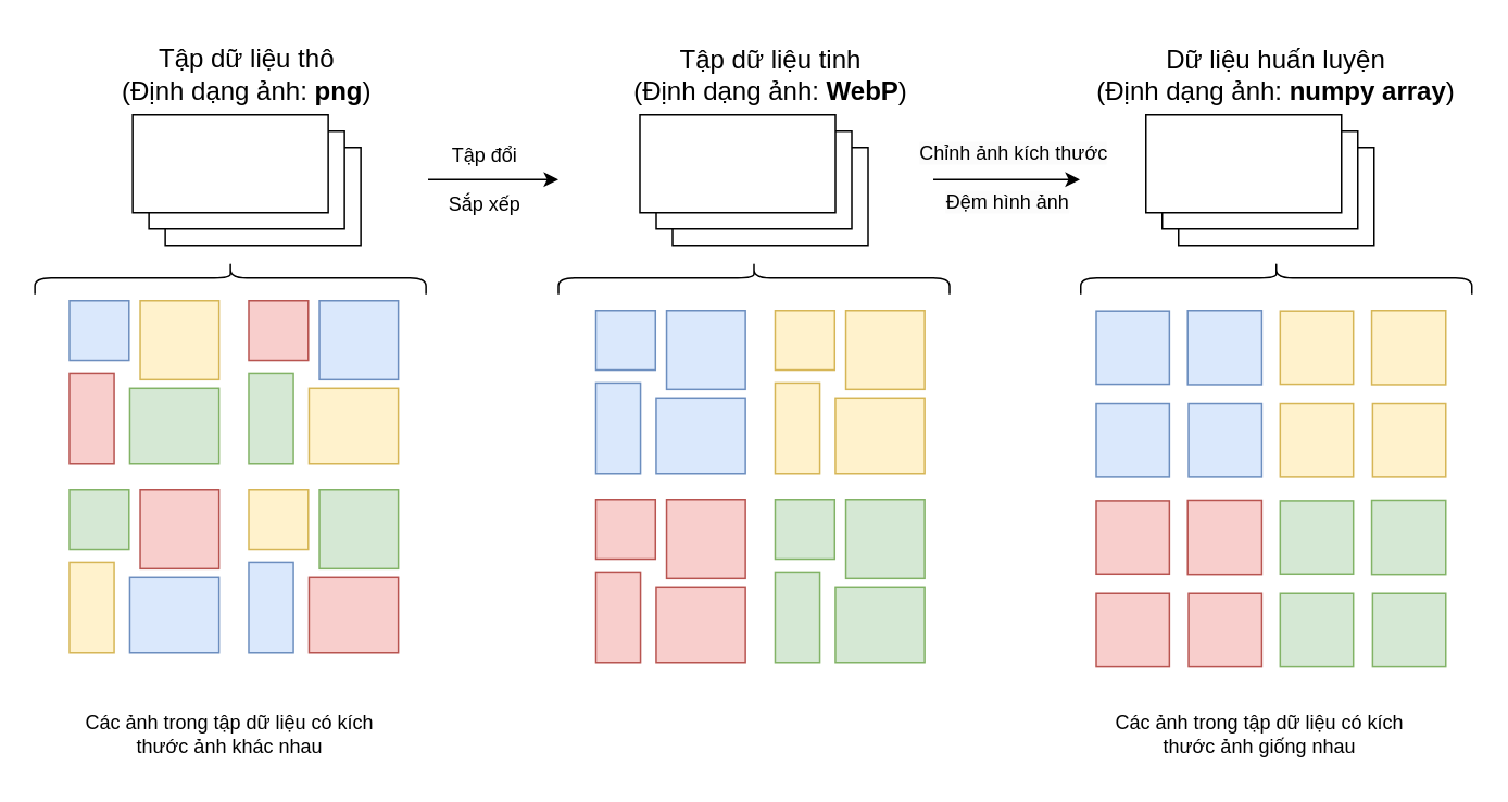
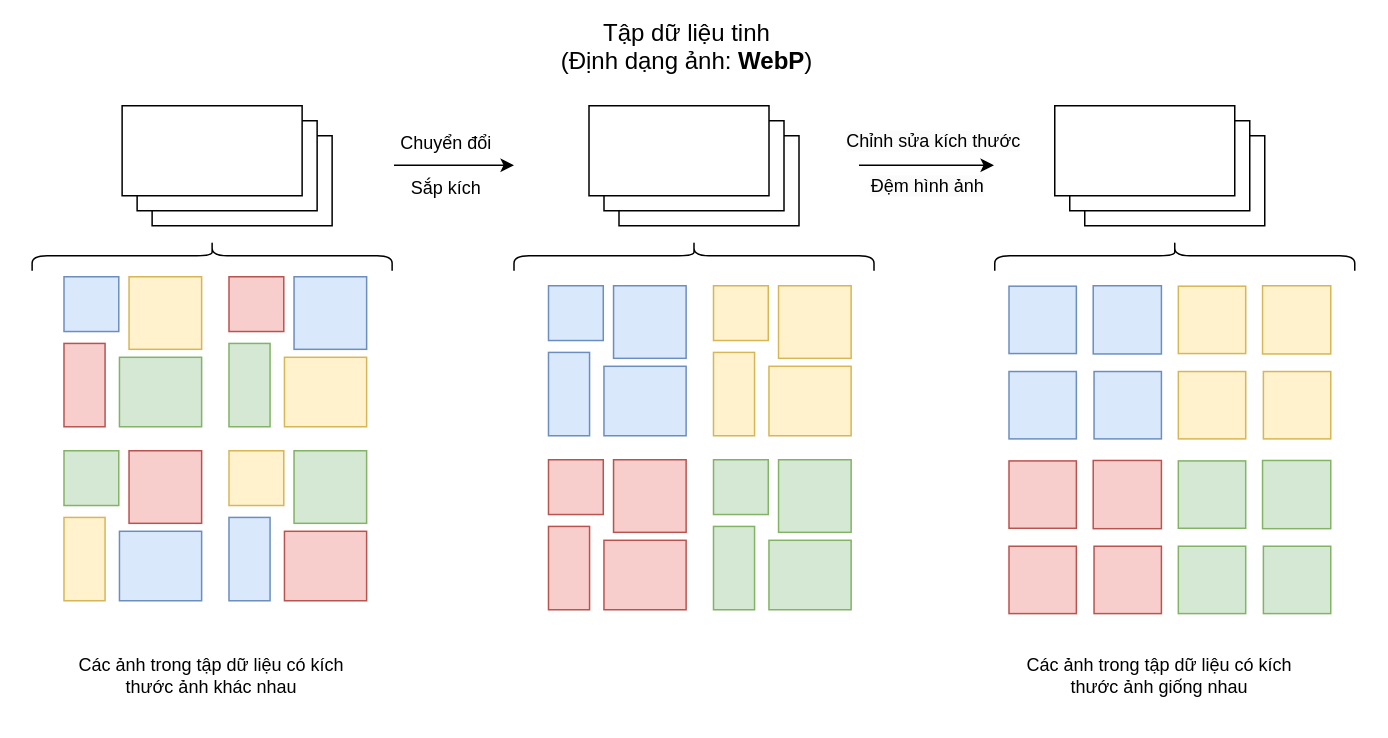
- <mxCell id="9" value="&lt;font style=&quot;font-size: 16px;&quot;&gt;Tập dữ liệu thô&lt;br&gt;(Định dạng ảnh: &lt;b&gt;png&lt;/b&gt;)&lt;/font&gt;" style="text;html=1;align=center;verticalAlign=middle;whiteSpace=wrap;rounded=0;" parent="1" vertex="1"><mxGeometry x="72" y="30" width="157.5" height="30" as="geometry" /></mxCell>
- <mxCell id="10" value="&lt;font style=&quot;font-size: 16px;&quot;&gt;&lt;span style=&quot;&quot;&gt;Tập dữ liệu tinh&lt;/span&gt;&lt;br style=&quot;&quot;&gt;&lt;span style=&quot;&quot;&gt;(Định dạng ảnh:&amp;nbsp;&lt;b&gt;WebP&lt;/b&gt;&lt;/span&gt;&lt;span style=&quot;&quot;&gt;)&lt;/span&gt;&lt;/font&gt;" style="text;whiteSpace=wrap;html=1;align=center;" parent="1" vertex="1"><mxGeometry x="384.5" y="20" width="175" height="50" as="geometry" /></mxCell>
+ <mxCell id="10" value="&lt;font style=&quot;font-size: 16px;&quot;&gt;&lt;span style=&quot;&quot;&gt;Tập dữ liệu tinh&lt;/span&gt;&lt;br style=&quot;&quot;&gt;&lt;span style=&quot;&quot;&gt;(Định dạng ảnh:&amp;nbsp;&lt;b&gt;WebP&lt;/b&gt;&lt;/span&gt;&lt;span style=&quot;&quot;&gt;)&lt;/span&gt;&lt;/font&gt;" style="text;whiteSpace=wrap;html=1;align=center;" parent="1" vertex="1"><mxGeometry x="369.5" y="5" width="175" height="50" as="geometry" /></mxCell>
- <mxCell id="16" value="&lt;div&gt;&lt;font style=&quot;font-size: 16px;&quot;&gt;Dữ liệu huấn luyện&lt;/font&gt;&lt;/div&gt;&lt;font style=&quot;font-size: 16px;&quot;&gt;(Định dạng ảnh: &lt;b&gt;numpy array&lt;/b&gt;)&lt;/font&gt;" style="text;whiteSpace=wrap;html=1;align=center;" parent="1" vertex="1"><mxGeometry x="669" y="20" width="227" height="50" as="geometry" /></mxCell>
- <mxCell id="19" value="Tập đổi" style="text;html=1;align=center;verticalAlign=middle;whiteSpace=wrap;rounded=0;" parent="1" vertex="1"><mxGeometry x="262" y="80" width="70" height="30" as="geometry" /></mxCell>
+ <mxCell id="19" value="Chuyển đổi" style="text;html=1;align=center;verticalAlign=middle;whiteSpace=wrap;rounded=0;" parent="1" vertex="1"><mxGeometry x="262" y="80" width="70" height="30" as="geometry" /></mxCell>
- <mxCell id="20" value="&lt;span style=&quot;color: rgb(0, 0, 0); font-family: Helvetica; font-size: 12px; font-style: normal; font-variant-ligatures: normal; font-variant-caps: normal; font-weight: 400; letter-spacing: normal; orphans: 2; text-align: center; text-indent: 0px; text-transform: none; widows: 2; word-spacing: 0px; -webkit-text-stroke-width: 0px; white-space: normal; background-color: rgb(251, 251, 251); text-decoration-thickness: initial; text-decoration-style: initial; text-decoration-color: initial; display: inline !important; float: none;&quot;&gt;Chỉnh ảnh kích thước&lt;/span&gt;" style="text;whiteSpace=wrap;html=1;" parent="1" vertex="1"><mxGeometry x="562" y="80" width="120" height="20" as="geometry" /></mxCell>
+ <mxCell id="20" value="&lt;span style=&quot;color: rgb(0, 0, 0); font-family: Helvetica; font-size: 12px; font-style: normal; font-variant-ligatures: normal; font-variant-caps: normal; font-weight: 400; letter-spacing: normal; orphans: 2; text-align: center; text-indent: 0px; text-transform: none; widows: 2; word-spacing: 0px; -webkit-text-stroke-width: 0px; white-space: normal; background-color: rgb(251, 251, 251); text-decoration-thickness: initial; text-decoration-style: initial; text-decoration-color: initial; display: inline !important; float: none;&quot;&gt;Chỉnh sửa kích thước&lt;/span&gt;" style="text;whiteSpace=wrap;html=1;" parent="1" vertex="1"><mxGeometry x="562" y="80" width="120" height="20" as="geometry" /></mxCell>
- <mxCell id="73" value="Sắp xếp" style="text;html=1;align=center;verticalAlign=middle;whiteSpace=wrap;rounded=0;" vertex="1" parent="1"><mxGeometry x="262" y="110" width="70" height="30" as="geometry" /></mxCell>
+ <mxCell id="73" value="Sắp kích" style="text;html=1;align=center;verticalAlign=middle;whiteSpace=wrap;rounded=0;" vertex="1" parent="1"><mxGeometry x="262" y="110" width="70" height="30" as="geometry" /></mxCell>
